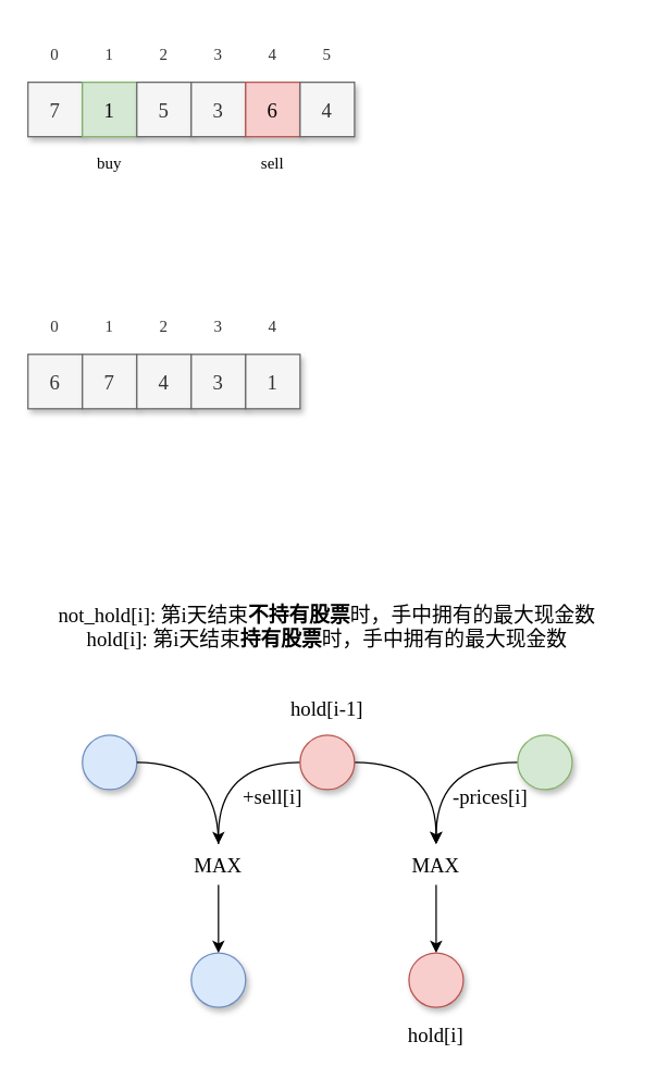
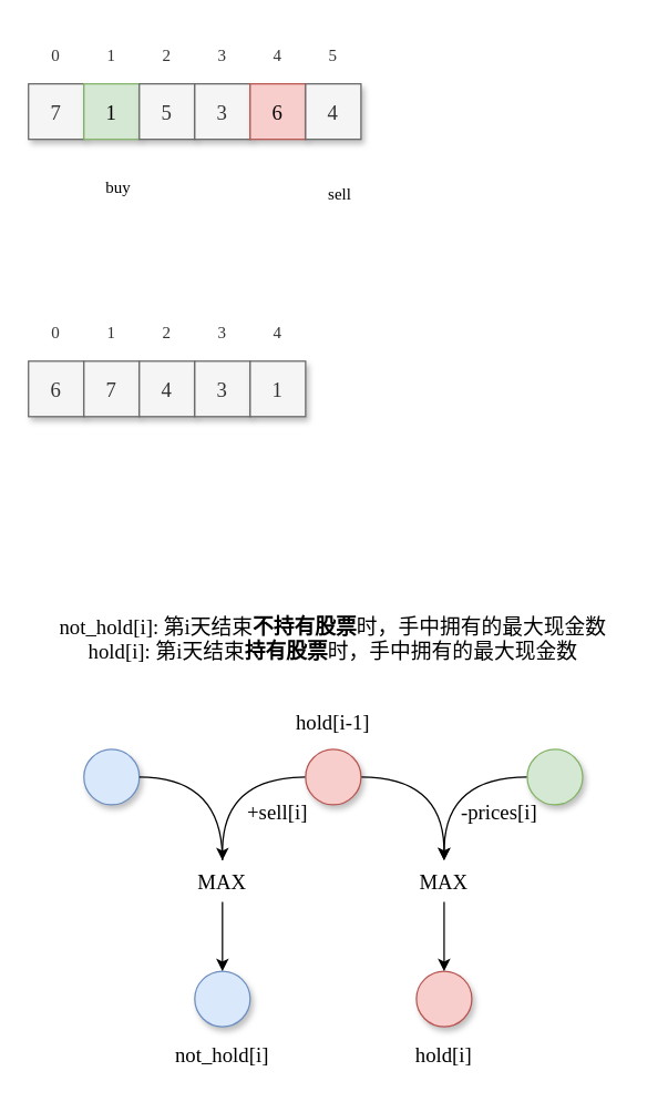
- <mxCell id="14" value="buy" style="text;html=1;strokeColor=none;fillColor=none;align=center;verticalAlign=middle;whiteSpace=wrap;rounded=0;shadow=1;fontFamily=Comic Sans MS;fontSize=12;opacity=0;" parent="1" vertex="1"><mxGeometry x="60" y="100" width="40" height="40" as="geometry" /></mxCell>
+ <mxCell id="14" value="buy" style="text;html=1;strokeColor=none;fillColor=none;align=center;verticalAlign=middle;whiteSpace=wrap;rounded=0;shadow=1;fontFamily=Comic Sans MS;fontSize=12;opacity=0;" parent="1" vertex="1"><mxGeometry x="65" y="115" width="40" height="40" as="geometry" /></mxCell>
- <mxCell id="15" value="sell" style="text;html=1;strokeColor=none;fillColor=none;align=center;verticalAlign=middle;whiteSpace=wrap;rounded=0;shadow=1;fontFamily=Comic Sans MS;fontSize=12;opacity=0;" parent="1" vertex="1"><mxGeometry x="180" y="100" width="40" height="40" as="geometry" /></mxCell>
+ <mxCell id="15" value="sell" style="text;html=1;strokeColor=none;fillColor=none;align=center;verticalAlign=middle;whiteSpace=wrap;rounded=0;shadow=1;fontFamily=Comic Sans MS;fontSize=12;opacity=0;" parent="1" vertex="1"><mxGeometry x="225" y="120" width="40" height="40" as="geometry" /></mxCell>
+ <mxCell id="33" value="&lt;font style=&quot;font-size: 15px&quot;&gt;not_hold[i]&lt;/font&gt;" style="text;html=1;strokeColor=none;fillColor=none;align=center;verticalAlign=middle;whiteSpace=wrap;rounded=0;shadow=1;fontFamily=Comic Sans MS;" vertex="1" parent="1"><mxGeometry x="100" y="740" width="120" height="40" as="geometry" /></mxCell>
